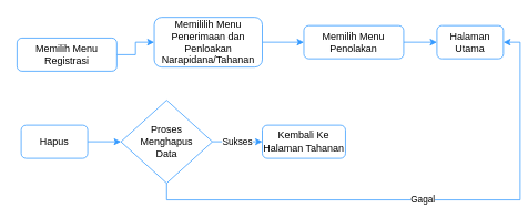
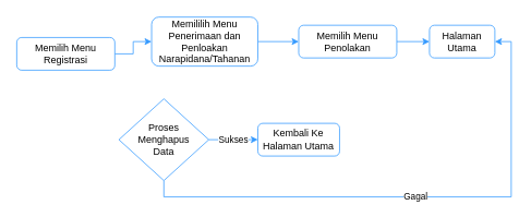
- <mxCell id="10" value="Hapus" style="rounded=1;whiteSpace=wrap;html=1;strokeColor=#3399FF;" vertex="1" parent="1"><mxGeometry x="25" y="150" width="80" height="40" as="geometry" /></mxCell>
- <mxCell id="9" style="edgeStyle=orthogonalEdgeStyle;rounded=0;orthogonalLoop=1;jettySize=auto;html=1;exitX=1;exitY=0.5;exitDx=0;exitDy=0;strokeColor=#3399FF;" edge="1" parent="1" source="10" target="13"><mxGeometry relative="1" as="geometry" /></mxCell>
- <mxCell id="14" value="Kembali Ke Halaman Tahanan" style="rounded=1;whiteSpace=wrap;html=1;strokeColor=#3399FF;" vertex="1" parent="1"><mxGeometry x="315" y="150" width="100" height="40" as="geometry" /></mxCell>
+ <mxCell id="14" value="Kembali Ke Halaman Utama" style="rounded=1;whiteSpace=wrap;html=1;strokeColor=#3399FF;" vertex="1" parent="1"><mxGeometry x="315" y="150" width="100" height="40" as="geometry" /></mxCell>
